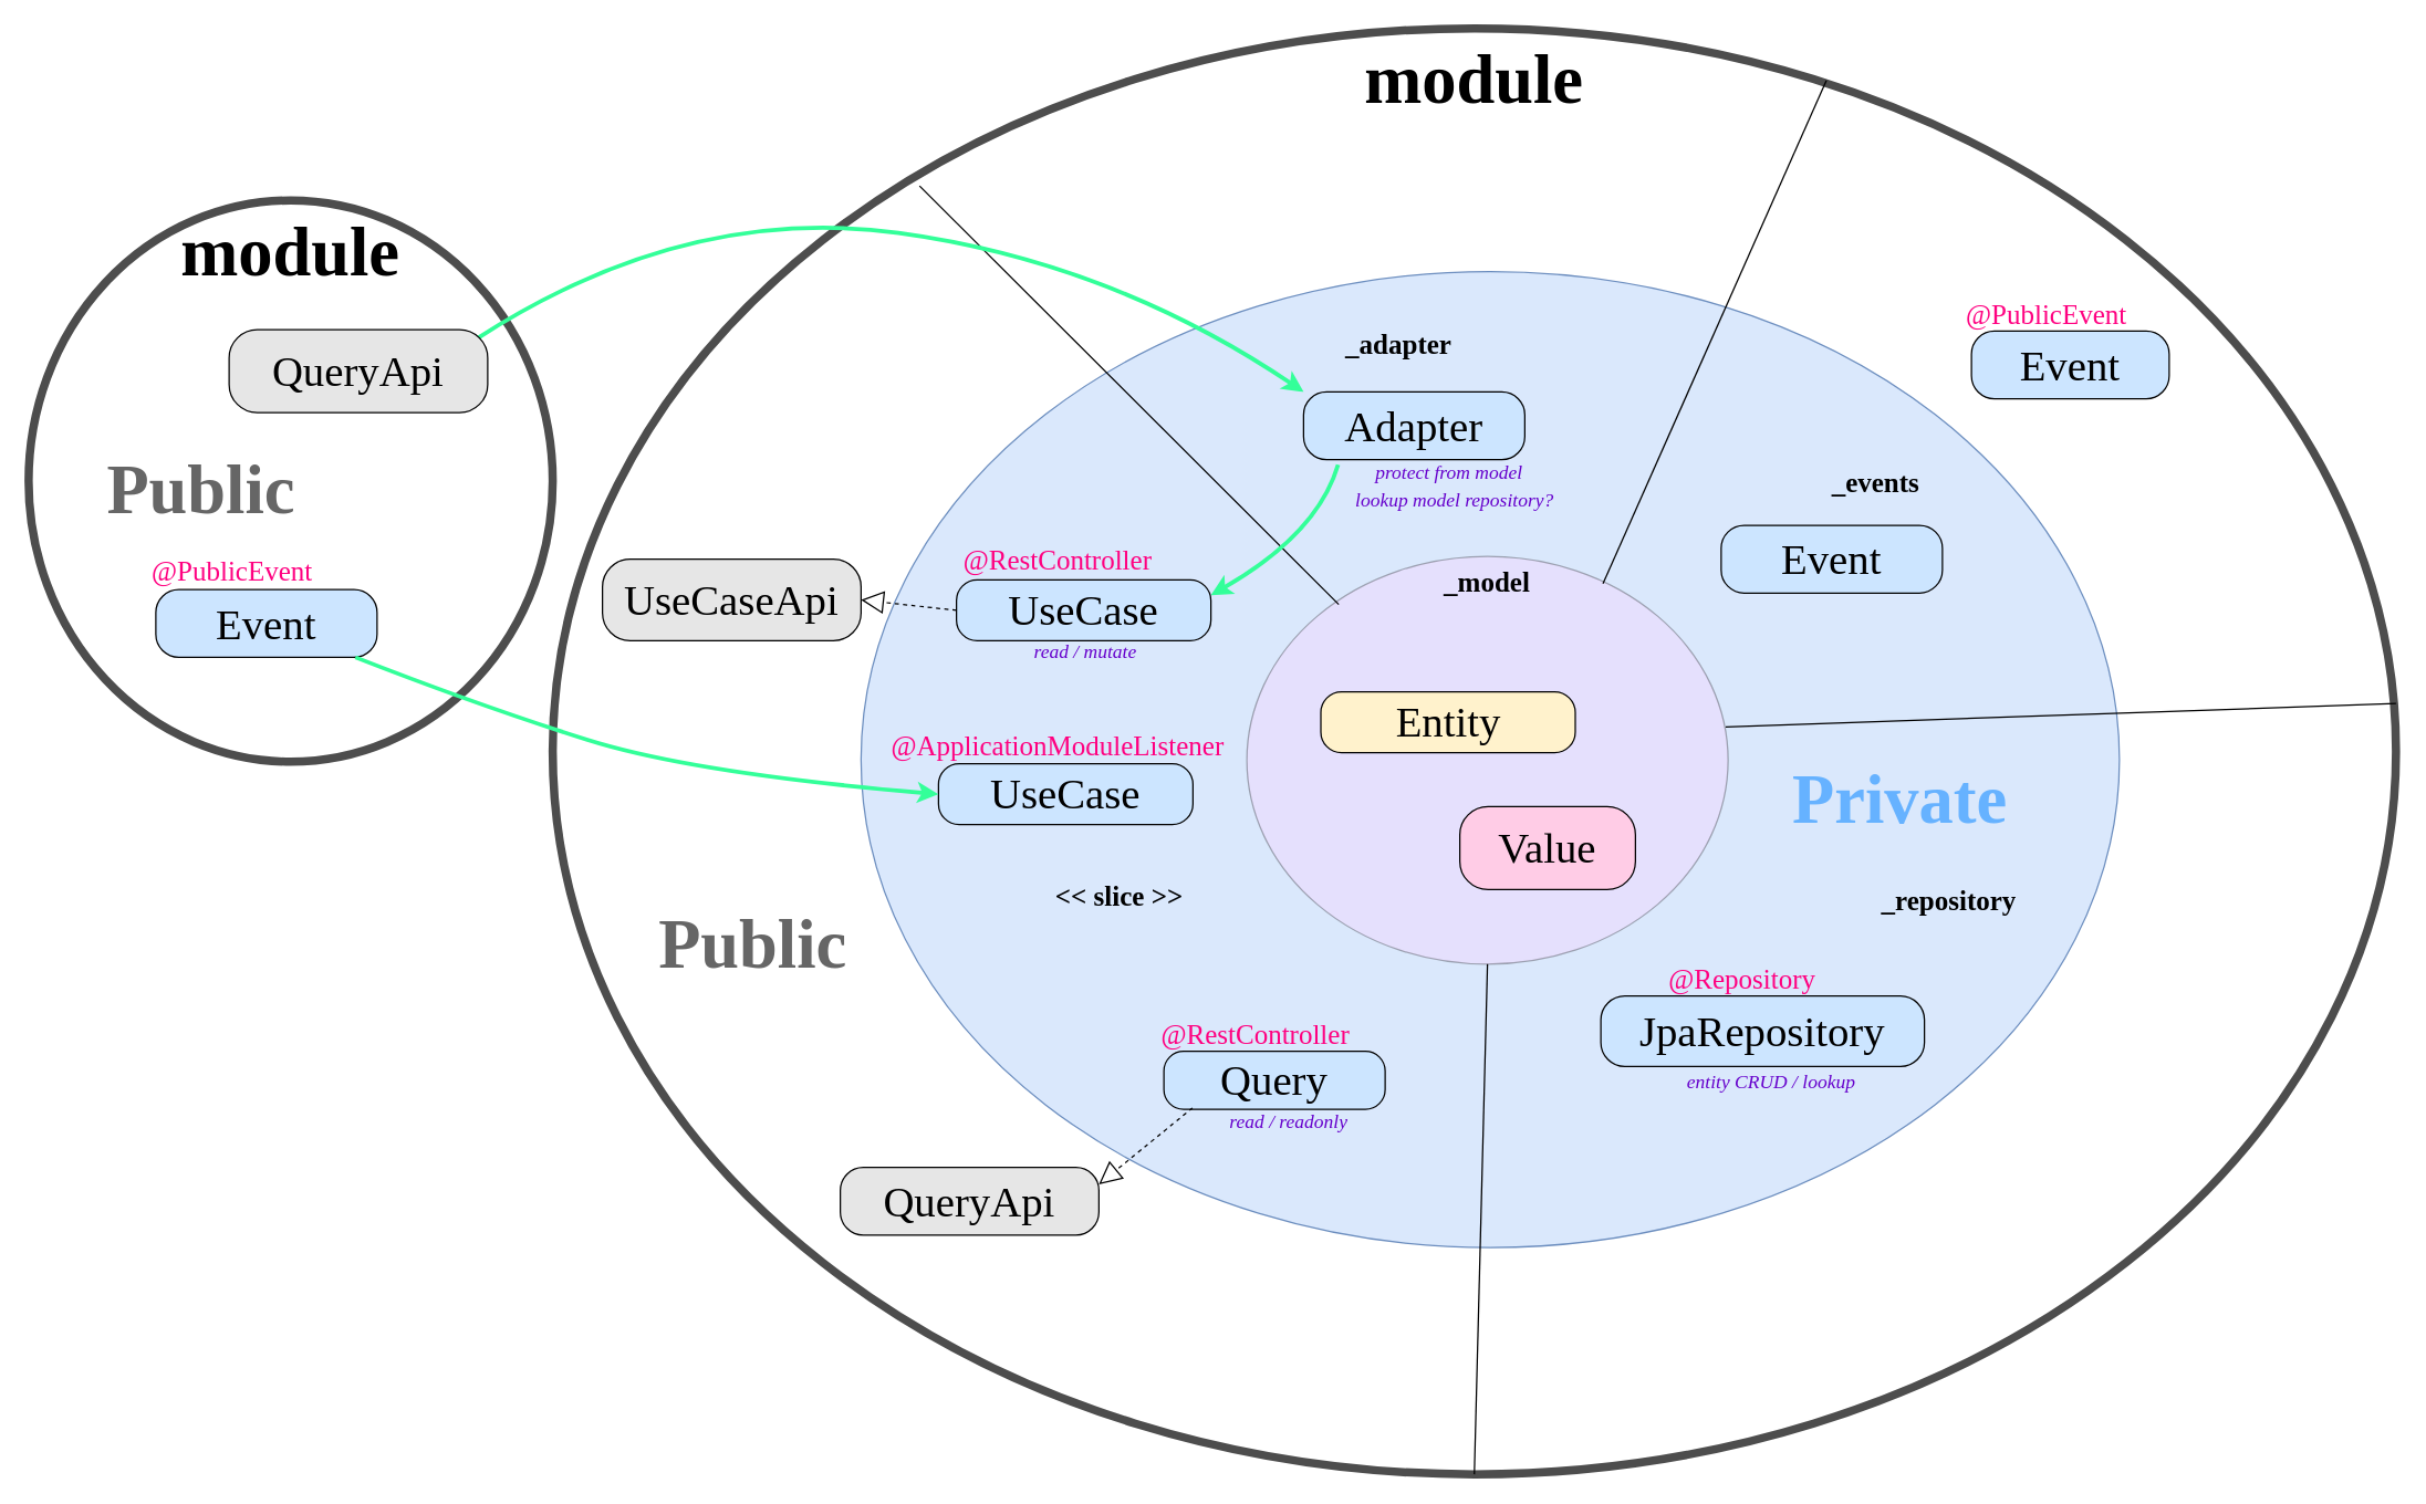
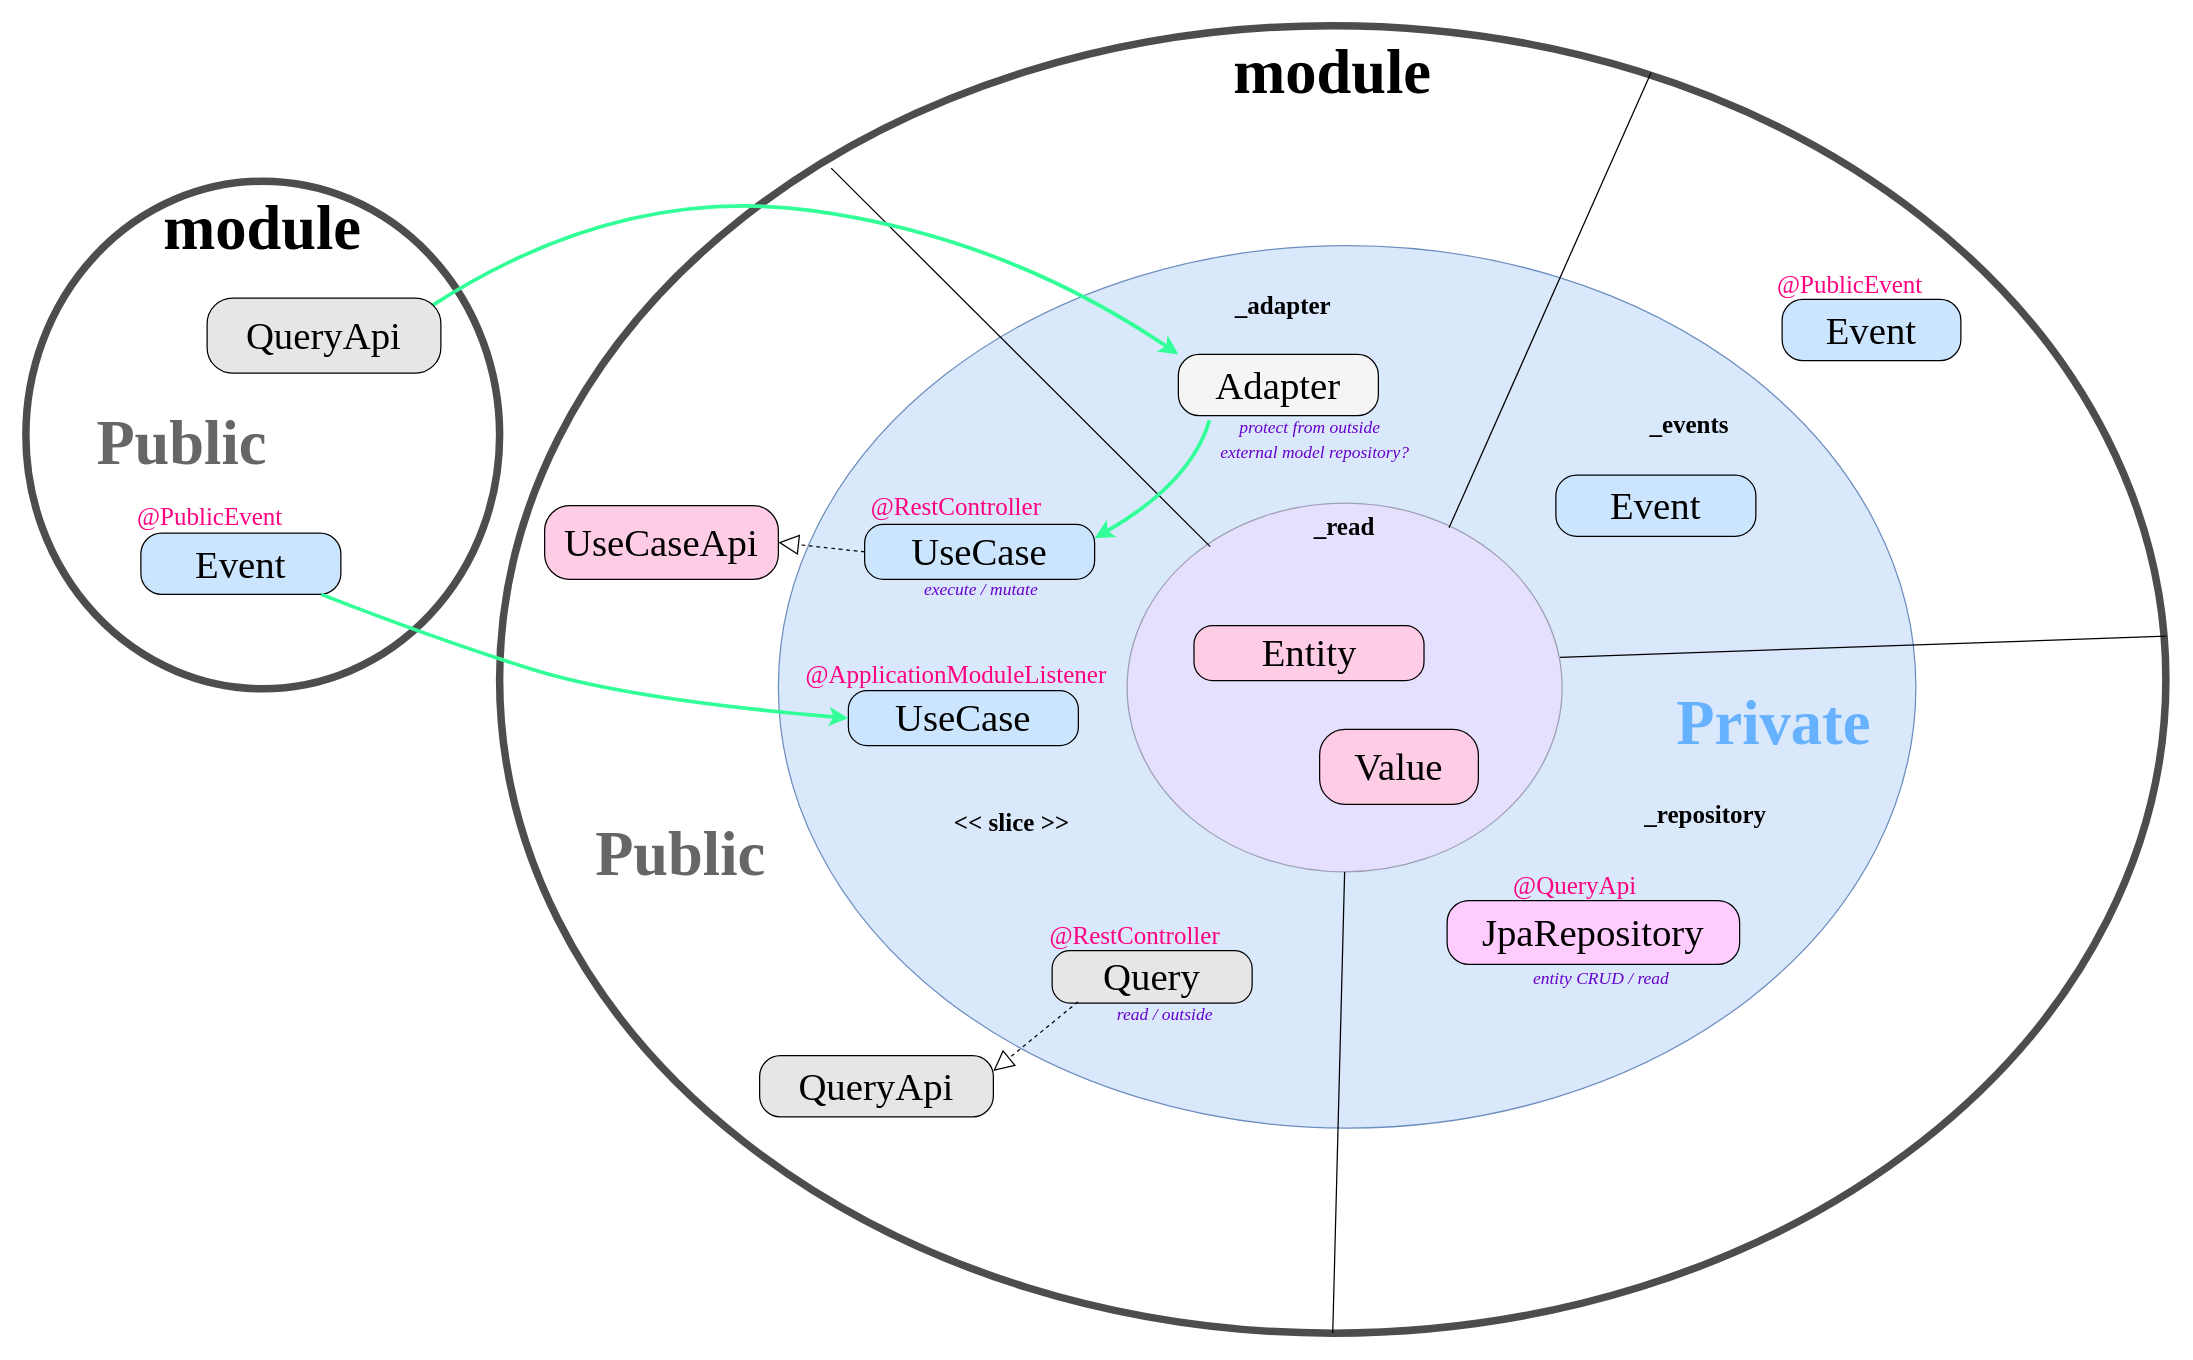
- <mxCell id="9" value="_adapter" style="text;html=1;align=center;verticalAlign=middle;whiteSpace=wrap;rounded=0;fontSize=20;fontStyle=1;fontFamily=Architects Daughter;fontSource=https%3A%2F%2Ffonts.googleapis.com%2Fcss%3Ffamily%3DArchitects%2BDaughter;" parent="1" vertex="1"><mxGeometry x="981" y="233" width="60" height="30" as="geometry" /></mxCell>
+ <mxCell id="9" value="_adapter" style="text;html=1;align=center;verticalAlign=middle;whiteSpace=wrap;rounded=0;fontSize=20;fontStyle=1;fontFamily=Architects Daughter;fontSource=https%3A%2F%2Ffonts.googleapis.com%2Fcss%3Ffamily%3DArchitects%2BDaughter;" parent="1" vertex="1"><mxGeometry x="996" y="228" width="60" height="30" as="geometry" /></mxCell>
- <mxCell id="19" value="Adapter" style="rounded=1;whiteSpace=wrap;html=1;fontFamily=Architects Daughter;fontSource=https%3A%2F%2Ffonts.googleapis.com%2Fcss%3Ffamily%3DArchitects%2BDaughter;arcSize=34;fillStyle=solid;fillColor=#CCE5FF;fontSize=31;fontStyle=0" parent="1" vertex="1"><mxGeometry x="942" y="283" width="160" height="49" as="geometry" /></mxCell>
+ <mxCell id="19" value="Adapter" style="rounded=1;whiteSpace=wrap;html=1;fontFamily=Architects Daughter;fontSource=https%3A%2F%2Ffonts.googleapis.com%2Fcss%3Ffamily%3DArchitects%2BDaughter;arcSize=34;fillStyle=solid;fillColor=#f5f5f5;fontSize=31;fontStyle=0;" parent="1" vertex="1"><mxGeometry x="942" y="283" width="160" height="49" as="geometry" /></mxCell>
- <mxCell id="43" value="protect from model" style="text;html=1;align=center;verticalAlign=middle;resizable=0;points=[];autosize=1;strokeColor=none;fillColor=none;fontSize=14;fontFamily=Architects Daughter;fontSource=https%3A%2F%2Ffonts.googleapis.com%2Fcss%3Ffamily%3DArchitects%2BDaughter;fontColor=#6600CC;fontStyle=2" parent="1" vertex="1"><mxGeometry x="966.5" y="327" width="160" height="29" as="geometry" /></mxCell>
+ <mxCell id="43" value="protect from outside" style="text;html=1;align=center;verticalAlign=middle;resizable=0;points=[];autosize=1;strokeColor=none;fillColor=none;fontSize=14;fontFamily=Architects Daughter;fontSource=https%3A%2F%2Ffonts.googleapis.com%2Fcss%3Ffamily%3DArchitects%2BDaughter;fontColor=#6600CC;fontStyle=2" parent="1" vertex="1"><mxGeometry x="966.5" y="327" width="160" height="29" as="geometry" /></mxCell>
- <mxCell id="13" value="_events" style="text;html=1;align=center;verticalAlign=middle;whiteSpace=wrap;rounded=0;fontSize=20;fontStyle=1;fontFamily=Architects Daughter;fontSource=https%3A%2F%2Ffonts.googleapis.com%2Fcss%3Ffamily%3DArchitects%2BDaughter;" parent="1" vertex="1"><mxGeometry x="1326" y="332.5" width="60" height="30" as="geometry" /></mxCell>
+ <mxCell id="13" value="_events" style="text;html=1;align=center;verticalAlign=middle;whiteSpace=wrap;rounded=0;fontSize=20;fontStyle=1;fontFamily=Architects Daughter;fontSource=https%3A%2F%2Ffonts.googleapis.com%2Fcss%3Ffamily%3DArchitects%2BDaughter;" parent="1" vertex="1"><mxGeometry x="1321" y="322.5" width="60" height="30" as="geometry" /></mxCell>
- <mxCell id="45" value="lookup model repository?" style="text;html=1;align=center;verticalAlign=middle;resizable=0;points=[];autosize=1;strokeColor=none;fillColor=none;fontSize=14;fontFamily=Architects Daughter;fontSource=https%3A%2F%2Ffonts.googleapis.com%2Fcss%3Ffamily%3DArchitects%2BDaughter;fontColor=#6600CC;fontStyle=2" parent="1" vertex="1"><mxGeometry x="954" y="347" width="193" height="29" as="geometry" /></mxCell>
+ <mxCell id="45" value="external model repository?" style="text;html=1;align=center;verticalAlign=middle;resizable=0;points=[];autosize=1;strokeColor=none;fillColor=none;fontSize=14;fontFamily=Architects Daughter;fontSource=https%3A%2F%2Ffonts.googleapis.com%2Fcss%3Ffamily%3DArchitects%2BDaughter;fontColor=#6600CC;fontStyle=2" parent="1" vertex="1"><mxGeometry x="954" y="347" width="193" height="29" as="geometry" /></mxCell>
- <mxCell id="4" value="&lt;b&gt;_model&lt;/b&gt;" style="ellipse;whiteSpace=wrap;html=1;verticalAlign=top;fillColor=#FFCCFF;strokeColor=#000000;opacity=30;fontSize=20;fontFamily=Architects Daughter;fontSource=https%3A%2F%2Ffonts.googleapis.com%2Fcss%3Ffamily%3DArchitects%2BDaughter;" parent="1" vertex="1"><mxGeometry x="901" y="402" width="348" height="295" as="geometry" /></mxCell>
+ <mxCell id="4" value="&lt;b&gt;_read&lt;/b&gt;" style="ellipse;whiteSpace=wrap;html=1;verticalAlign=top;fillColor=#FFCCFF;strokeColor=#000000;opacity=30;fontSize=20;fontFamily=Architects Daughter;fontSource=https%3A%2F%2Ffonts.googleapis.com%2Fcss%3Ffamily%3DArchitects%2BDaughter;" parent="1" vertex="1"><mxGeometry x="901" y="402" width="348" height="295" as="geometry" /></mxCell>
- <mxCell id="17" value="UseCaseApi" style="rounded=1;whiteSpace=wrap;html=1;fontFamily=Architects Daughter;fontSource=https%3A%2F%2Ffonts.googleapis.com%2Fcss%3Ffamily%3DArchitects%2BDaughter;arcSize=34;fillStyle=solid;fillColor=#E6E6E6;fontSize=31;fontStyle=0" parent="1" vertex="1"><mxGeometry x="435" y="404" width="187" height="59" as="geometry" /></mxCell>
+ <mxCell id="17" value="UseCaseApi" style="rounded=1;whiteSpace=wrap;html=1;fontFamily=Architects Daughter;fontSource=https%3A%2F%2Ffonts.googleapis.com%2Fcss%3Ffamily%3DArchitects%2BDaughter;arcSize=34;fillStyle=solid;fillColor=#ffcce6;fontSize=31;fontStyle=0;" parent="1" vertex="1"><mxGeometry x="435" y="404" width="187" height="59" as="geometry" /></mxCell>
- <mxCell id="40" value="read / mutate" style="text;html=1;align=center;verticalAlign=middle;resizable=0;points=[];autosize=1;strokeColor=none;fillColor=none;fontSize=14;fontFamily=Architects Daughter;fontSource=https%3A%2F%2Ffonts.googleapis.com%2Fcss%3Ffamily%3DArchitects%2BDaughter;fontColor=#6600CC;fontStyle=2" parent="1" vertex="1"><mxGeometry x="718" y="457" width="131" height="29" as="geometry" /></mxCell>
+ <mxCell id="40" value="execute / mutate" style="text;html=1;align=center;verticalAlign=middle;resizable=0;points=[];autosize=1;strokeColor=none;fillColor=none;fontSize=14;fontFamily=Architects Daughter;fontSource=https%3A%2F%2Ffonts.googleapis.com%2Fcss%3Ffamily%3DArchitects%2BDaughter;fontColor=#6600CC;fontStyle=2" parent="1" vertex="1"><mxGeometry x="718" y="457" width="131" height="29" as="geometry" /></mxCell>
- <mxCell id="37" value="Entity" style="rounded=1;whiteSpace=wrap;html=1;fontFamily=Architects Daughter;fontSource=https%3A%2F%2Ffonts.googleapis.com%2Fcss%3Ffamily%3DArchitects%2BDaughter;arcSize=34;fillStyle=solid;fillColor=#fff2cc;fontSize=31;fontStyle=0;" parent="1" vertex="1"><mxGeometry x="954.5" y="500" width="184" height="44" as="geometry" /></mxCell>
+ <mxCell id="37" value="Entity" style="rounded=1;whiteSpace=wrap;html=1;fontFamily=Architects Daughter;fontSource=https%3A%2F%2Ffonts.googleapis.com%2Fcss%3Ffamily%3DArchitects%2BDaughter;arcSize=34;fillStyle=solid;fillColor=#FFCCE6;fontSize=31;fontStyle=0" parent="1" vertex="1"><mxGeometry x="954.5" y="500" width="184" height="44" as="geometry" /></mxCell>
- <mxCell id="10" value="&lt;b style=&quot;background-color: transparent;&quot;&gt;&lt;font&gt;Private&lt;/font&gt;&lt;/b&gt;" style="rounded=0;whiteSpace=wrap;html=1;strokeColor=none;fillColor=none;fontColor=#66B2FF;fontSize=50;fontFamily=Architects Daughter;fontSource=https%3A%2F%2Ffonts.googleapis.com%2Fcss%3Ffamily%3DArchitects%2BDaughter;" parent="1" vertex="1"><mxGeometry x="1267" y="539.87" width="213" height="75.13" as="geometry" /></mxCell>
+ <mxCell id="10" value="&lt;b style=&quot;background-color: transparent;&quot;&gt;&lt;font&gt;Private&lt;/font&gt;&lt;/b&gt;" style="rounded=0;whiteSpace=wrap;html=1;strokeColor=none;fillColor=none;fontColor=#66B2FF;fontSize=50;fontFamily=Architects Daughter;fontSource=https%3A%2F%2Ffonts.googleapis.com%2Fcss%3Ffamily%3DArchitects%2BDaughter;" parent="1" vertex="1"><mxGeometry x="1312" y="539.87" width="213" height="75.13" as="geometry" /></mxCell>
- <mxCell id="22" value="&amp;lt;&amp;lt; slice &amp;gt;&amp;gt;" style="text;html=1;align=center;verticalAlign=middle;whiteSpace=wrap;rounded=0;fontSize=20;fontStyle=1;fontFamily=Architects Daughter;fontSource=https%3A%2F%2Ffonts.googleapis.com%2Fcss%3Ffamily%3DArchitects%2BDaughter;" parent="1" vertex="1"><mxGeometry x="758" y="632" width="102" height="30" as="geometry" /></mxCell>
+ <mxCell id="22" value="&amp;lt;&amp;lt; slice &amp;gt;&amp;gt;" style="text;html=1;align=center;verticalAlign=middle;whiteSpace=wrap;rounded=0;fontSize=20;fontStyle=1;fontFamily=Architects Daughter;fontSource=https%3A%2F%2Ffonts.googleapis.com%2Fcss%3Ffamily%3DArchitects%2BDaughter;" parent="1" vertex="1"><mxGeometry x="758" y="642" width="102" height="30" as="geometry" /></mxCell>
- <mxCell id="8" value="_repository" style="text;html=1;align=center;verticalAlign=middle;whiteSpace=wrap;rounded=0;fontSize=20;fontStyle=1;fontFamily=Architects Daughter;fontSource=https%3A%2F%2Ffonts.googleapis.com%2Fcss%3Ffamily%3DArchitects%2BDaughter;" parent="1" vertex="1"><mxGeometry x="1379" y="635" width="60" height="30" as="geometry" /></mxCell>
+ <mxCell id="8" value="_repository" style="text;html=1;align=center;verticalAlign=middle;whiteSpace=wrap;rounded=0;fontSize=20;fontStyle=1;fontFamily=Architects Daughter;fontSource=https%3A%2F%2Ffonts.googleapis.com%2Fcss%3Ffamily%3DArchitects%2BDaughter;" parent="1" vertex="1"><mxGeometry x="1334" y="635" width="60" height="30" as="geometry" /></mxCell>
- <mxCell id="44" value="@Repository" style="text;html=1;align=center;verticalAlign=middle;resizable=0;points=[];autosize=1;strokeColor=none;fillColor=none;fontSize=20;fontFamily=Architects Daughter;fontSource=https%3A%2F%2Ffonts.googleapis.com%2Fcss%3Ffamily%3DArchitects%2BDaughter;fontColor=#FF0080;" parent="1" vertex="1"><mxGeometry x="1188" y="689" width="141" height="36" as="geometry" /></mxCell>
+ <mxCell id="44" value="@QueryApi" style="text;html=1;align=center;verticalAlign=middle;resizable=0;points=[];autosize=1;strokeColor=none;fillColor=none;fontSize=20;fontFamily=Architects Daughter;fontSource=https%3A%2F%2Ffonts.googleapis.com%2Fcss%3Ffamily%3DArchitects%2BDaughter;fontColor=#FF0080;" parent="1" vertex="1"><mxGeometry x="1188" y="689" width="141" height="36" as="geometry" /></mxCell>
- <mxCell id="18" value="JpaRepository" style="rounded=1;whiteSpace=wrap;html=1;fontFamily=Architects Daughter;fontSource=https%3A%2F%2Ffonts.googleapis.com%2Fcss%3Ffamily%3DArchitects%2BDaughter;arcSize=34;fillStyle=solid;fillColor=#CCE5FF;fontSize=31;fontStyle=0" parent="1" vertex="1"><mxGeometry x="1157" y="720" width="234" height="51" as="geometry" /></mxCell>
+ <mxCell id="18" value="JpaRepository" style="rounded=1;whiteSpace=wrap;html=1;fontFamily=Architects Daughter;fontSource=https%3A%2F%2Ffonts.googleapis.com%2Fcss%3Ffamily%3DArchitects%2BDaughter;arcSize=34;fillStyle=solid;fillColor=#ffccff;fontSize=31;fontStyle=0;" parent="1" vertex="1"><mxGeometry x="1157" y="720" width="234" height="51" as="geometry" /></mxCell>
- <mxCell id="20" value="Query" style="rounded=1;whiteSpace=wrap;html=1;fontFamily=Architects Daughter;fontSource=https%3A%2F%2Ffonts.googleapis.com%2Fcss%3Ffamily%3DArchitects%2BDaughter;arcSize=34;fillStyle=solid;fillColor=#CCE5FF;fontSize=31;fontStyle=0" parent="1" vertex="1"><mxGeometry x="841" y="760" width="160" height="42" as="geometry" /></mxCell>
+ <mxCell id="20" value="Query" style="rounded=1;whiteSpace=wrap;html=1;fontFamily=Architects Daughter;fontSource=https%3A%2F%2Ffonts.googleapis.com%2Fcss%3Ffamily%3DArchitects%2BDaughter;arcSize=34;fillStyle=solid;fillColor=#e6e6e6;fontSize=31;fontStyle=0;" parent="1" vertex="1"><mxGeometry x="841" y="760" width="160" height="42" as="geometry" /></mxCell>
- <mxCell id="42" value="entity CRUD / lookup" style="text;html=1;align=center;verticalAlign=middle;resizable=0;points=[];autosize=1;strokeColor=none;fillColor=none;fontSize=14;fontFamily=Architects Daughter;fontSource=https%3A%2F%2Ffonts.googleapis.com%2Fcss%3Ffamily%3DArchitects%2BDaughter;fontColor=#6600CC;fontStyle=2" parent="1" vertex="1"><mxGeometry x="1202" y="768" width="155" height="29" as="geometry" /></mxCell>
+ <mxCell id="42" value="entity CRUD / read" style="text;html=1;align=center;verticalAlign=middle;resizable=0;points=[];autosize=1;strokeColor=none;fillColor=none;fontSize=14;fontFamily=Architects Daughter;fontSource=https%3A%2F%2Ffonts.googleapis.com%2Fcss%3Ffamily%3DArchitects%2BDaughter;fontColor=#6600CC;fontStyle=2" parent="1" vertex="1"><mxGeometry x="1202" y="768" width="155" height="29" as="geometry" /></mxCell>
- <mxCell id="41" value="read / readonly" style="text;html=1;align=center;verticalAlign=middle;resizable=0;points=[];autosize=1;strokeColor=none;fillColor=none;fontSize=14;fontFamily=Architects Daughter;fontSource=https%3A%2F%2Ffonts.googleapis.com%2Fcss%3Ffamily%3DArchitects%2BDaughter;fontColor=#6600CC;fontStyle=2" parent="1" vertex="1"><mxGeometry x="871" y="797" width="120" height="29" as="geometry" /></mxCell>
+ <mxCell id="41" value="read / outside" style="text;html=1;align=center;verticalAlign=middle;resizable=0;points=[];autosize=1;strokeColor=none;fillColor=none;fontSize=14;fontFamily=Architects Daughter;fontSource=https%3A%2F%2Ffonts.googleapis.com%2Fcss%3Ffamily%3DArchitects%2BDaughter;fontColor=#6600CC;fontStyle=2" parent="1" vertex="1"><mxGeometry x="871" y="797" width="120" height="29" as="geometry" /></mxCell>
